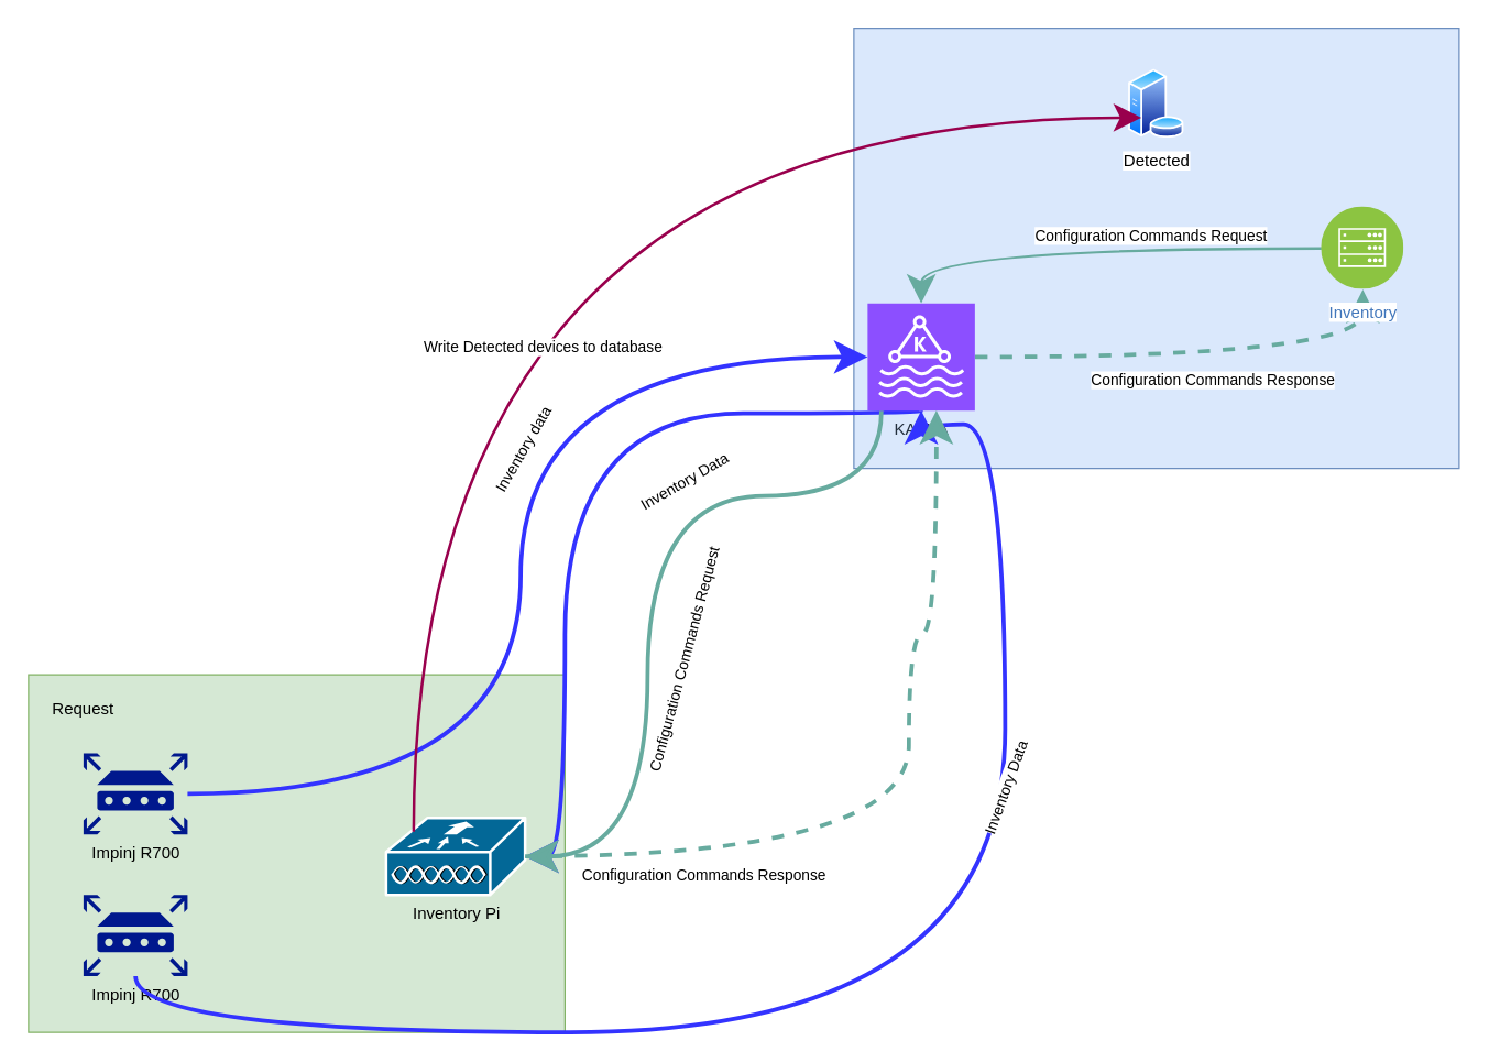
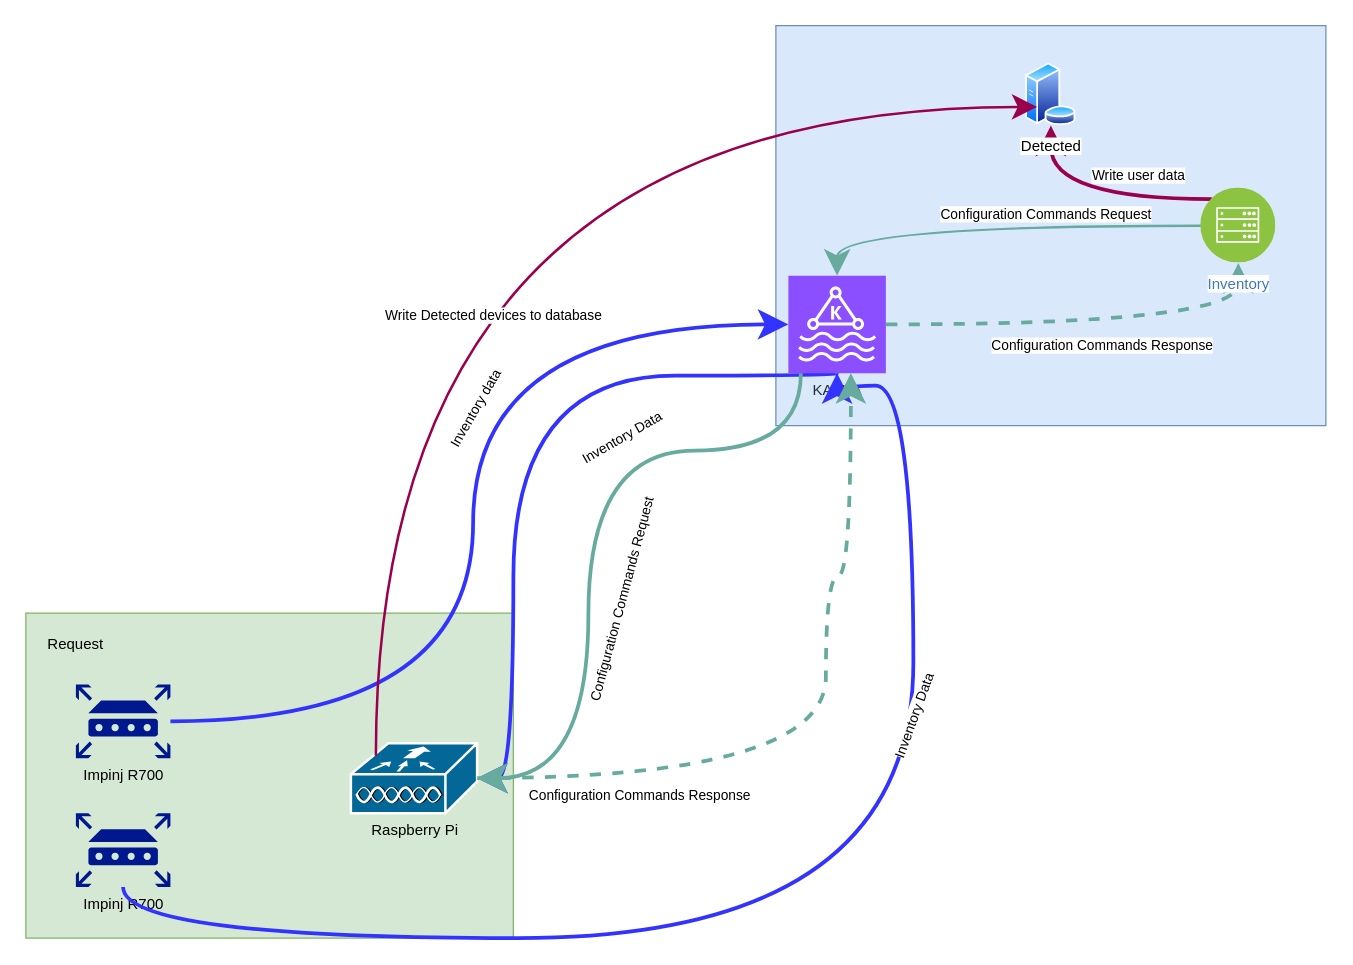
+ <mxCell id="14" style="edgeStyle=orthogonalEdgeStyle;rounded=0;orthogonalLoop=1;jettySize=auto;html=1;exitX=0;exitY=0;exitDx=0;exitDy=0;curved=1;strokeWidth=3;endSize=15;strokeColor=#99004D;" edge="1" parent="1" source="16" target="17"><mxGeometry relative="1" as="geometry" /></mxCell>
+ <mxCell id="15" value="Write user data" style="edgeLabel;html=1;align=center;verticalAlign=middle;resizable=0;points=[];" vertex="1" connectable="0" parent="14"><mxGeometry x="-0.115" y="-8" relative="1" as="geometry"><mxPoint x="24" y="-11" as="offset" /></mxGeometry></mxCell>
- <mxCell id="3" value="Inventory Pi" style="shape=mxgraph.cisco.wireless.wlan_controller;sketch=0;html=1;pointerEvents=1;dashed=0;fillColor=#036897;strokeColor=#ffffff;strokeWidth=2;verticalLabelPosition=bottom;verticalAlign=top;align=center;outlineConnect=0;" vertex="1" parent="1"><mxGeometry x="280" y="594" width="101" height="56" as="geometry" /></mxCell>
+ <mxCell id="3" value="Raspberry Pi" style="shape=mxgraph.cisco.wireless.wlan_controller;sketch=0;html=1;pointerEvents=1;dashed=0;fillColor=#036897;strokeColor=#ffffff;strokeWidth=2;verticalLabelPosition=bottom;verticalAlign=top;align=center;outlineConnect=0;" vertex="1" parent="1"><mxGeometry x="280" y="594" width="101" height="56" as="geometry" /></mxCell>
